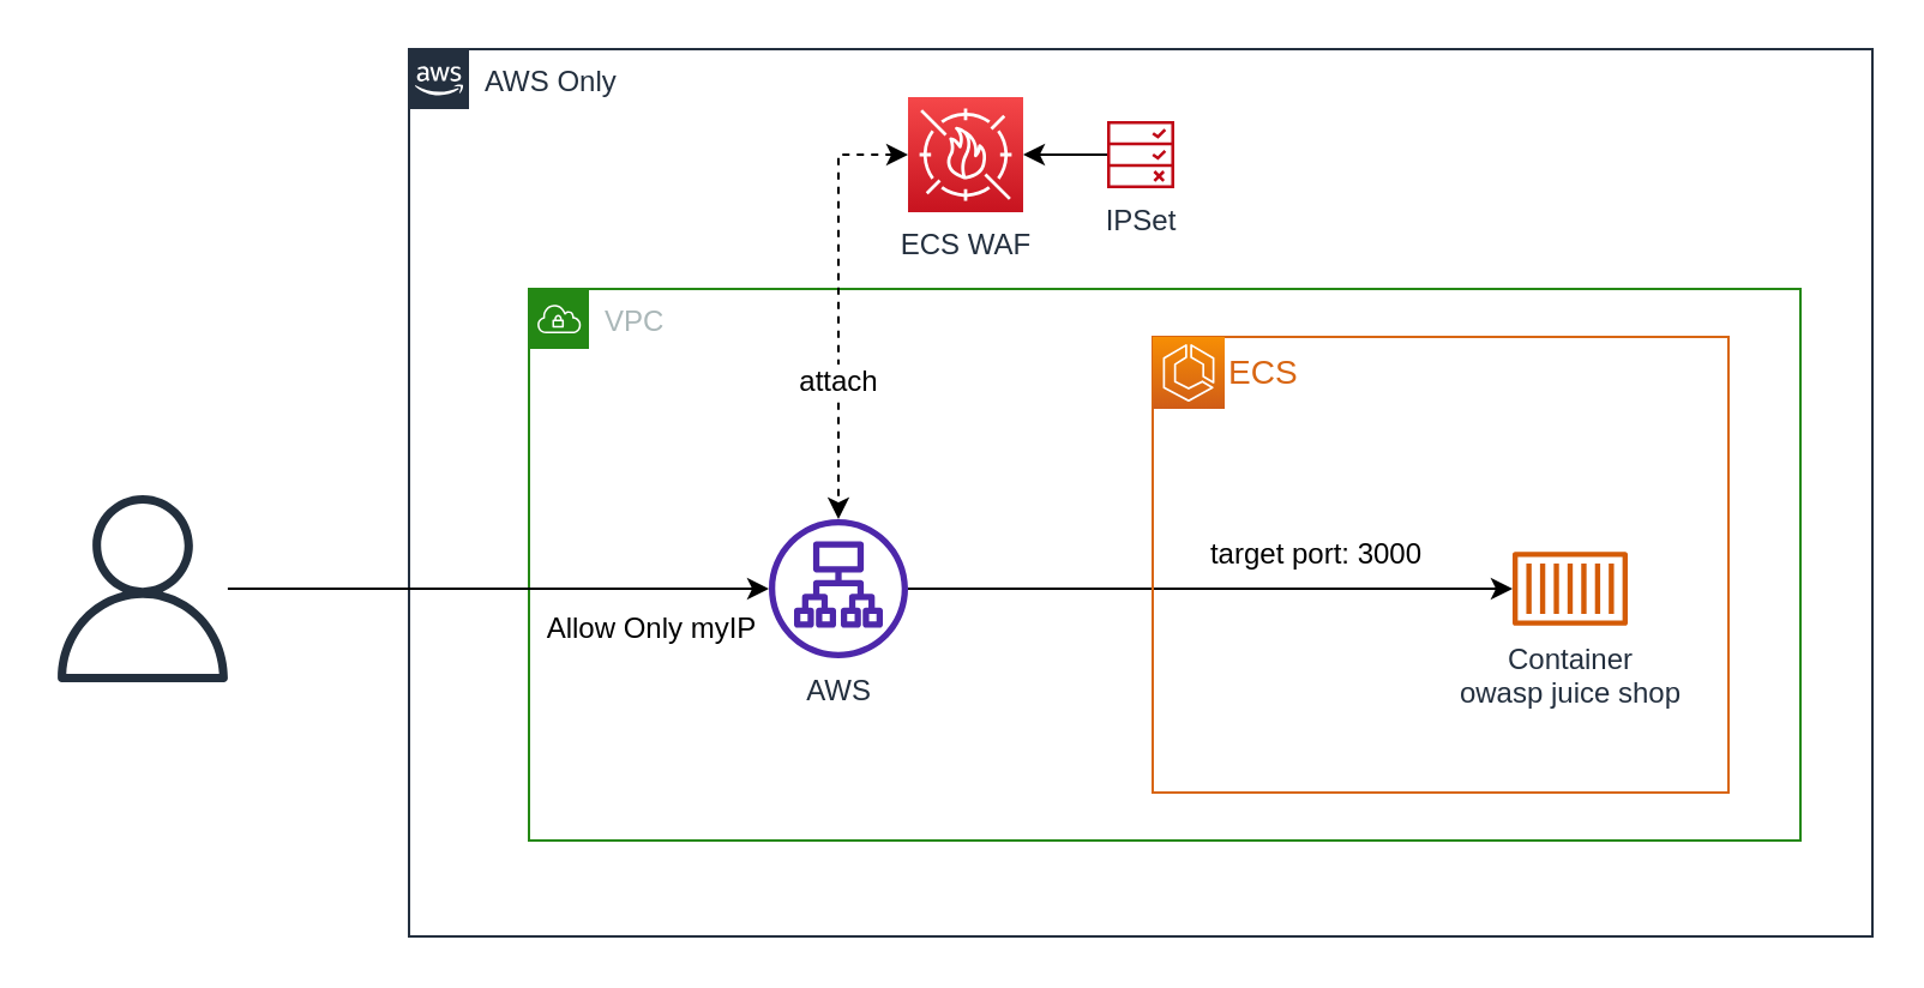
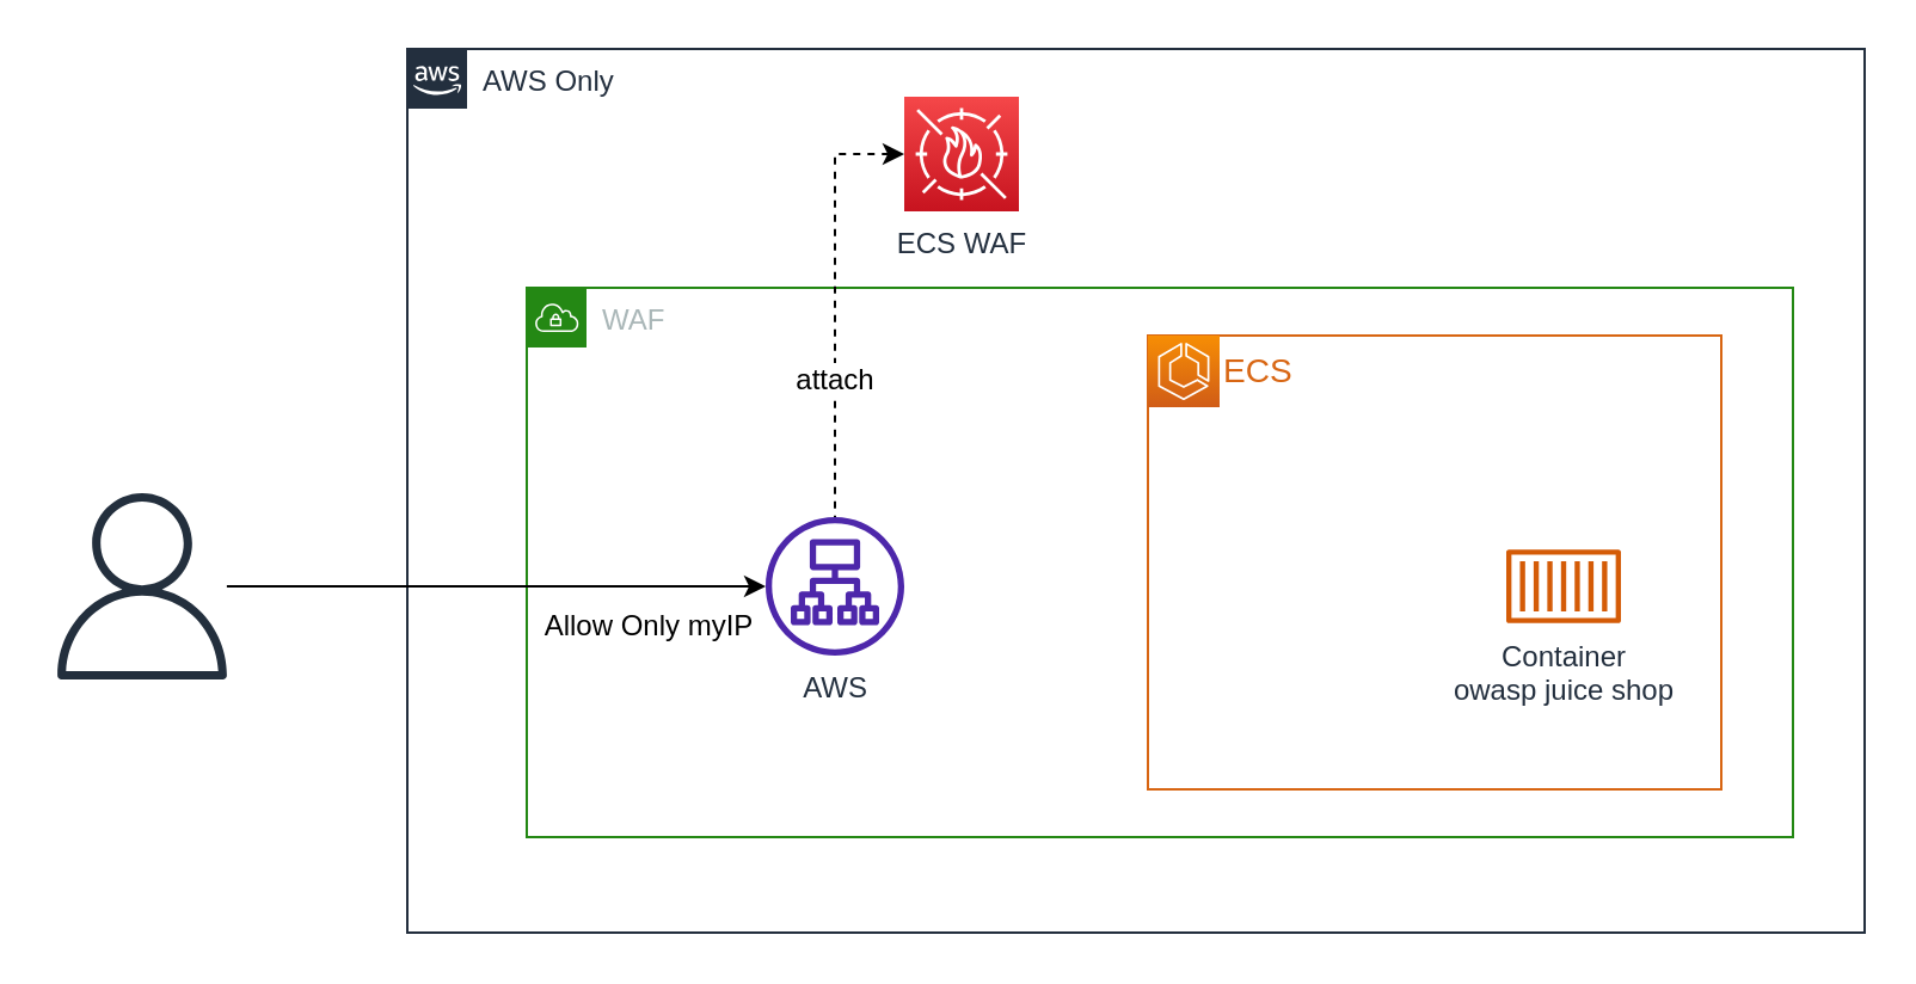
- <mxCell id="13" style="edgeStyle=orthogonalEdgeStyle;rounded=0;orthogonalLoop=1;jettySize=auto;html=1;fontSize=12;" edge="1" parent="2" source="14" target="12"><mxGeometry relative="1" as="geometry" /></mxCell>
- <mxCell id="14" value="IPSet" style="sketch=0;outlineConnect=0;fontColor=#232F3E;gradientColor=none;fillColor=#BF0816;strokeColor=none;dashed=0;verticalLabelPosition=bottom;verticalAlign=top;align=center;html=1;fontSize=12;fontStyle=0;aspect=fixed;pointerEvents=1;shape=mxgraph.aws4.waf_rule;" vertex="1" parent="2"><mxGeometry x="291" y="30" width="28" height="28" as="geometry" /></mxCell>
- <mxCell id="3" value="VPC" style="points=[[0,0],[0.25,0],[0.5,0],[0.75,0],[1,0],[1,0.25],[1,0.5],[1,0.75],[1,1],[0.75,1],[0.5,1],[0.25,1],[0,1],[0,0.75],[0,0.5],[0,0.25]];outlineConnect=0;gradientColor=none;html=1;whiteSpace=wrap;fontSize=12;fontStyle=0;container=1;pointerEvents=0;collapsible=0;recursiveResize=0;shape=mxgraph.aws4.group;grIcon=mxgraph.aws4.group_vpc;strokeColor=#248814;fillColor=none;verticalAlign=top;align=left;spacingLeft=30;fontColor=#AAB7B8;dashed=0;" vertex="1" parent="2"><mxGeometry x="50" y="100" width="530" height="230" as="geometry" /></mxCell>
+ <mxCell id="3" value="WAF" style="points=[[0,0],[0.25,0],[0.5,0],[0.75,0],[1,0],[1,0.25],[1,0.5],[1,0.75],[1,1],[0.75,1],[0.5,1],[0.25,1],[0,1],[0,0.75],[0,0.5],[0,0.25]];outlineConnect=0;gradientColor=none;html=1;whiteSpace=wrap;fontSize=12;fontStyle=0;container=1;pointerEvents=0;collapsible=0;recursiveResize=0;shape=mxgraph.aws4.group;grIcon=mxgraph.aws4.group_vpc;strokeColor=#248814;fillColor=none;verticalAlign=top;align=left;spacingLeft=30;fontColor=#AAB7B8;dashed=0;" vertex="1" parent="2"><mxGeometry x="50" y="100" width="530" height="230" as="geometry" /></mxCell>
- <mxCell id="10" style="edgeStyle=orthogonalEdgeStyle;rounded=0;orthogonalLoop=1;jettySize=auto;html=1;fontSize=12;dashed=1;startArrow=classic;startFill=1;" edge="1" parent="2" source="12" target="6"><mxGeometry relative="1" as="geometry"><Array as="points"><mxPoint x="179" y="44" /></Array></mxGeometry></mxCell>
+ <mxCell id="10" style="edgeStyle=orthogonalEdgeStyle;rounded=0;orthogonalLoop=1;jettySize=auto;html=1;fontSize=12;dashed=1;startArrow=classic;startFill=1;endArrow=none;" edge="1" parent="2" source="12" target="6"><mxGeometry relative="1" as="geometry"><Array as="points"><mxPoint x="179" y="44" /></Array></mxGeometry></mxCell>
- <mxCell id="4" style="edgeStyle=orthogonalEdgeStyle;rounded=0;orthogonalLoop=1;jettySize=auto;html=1;" edge="1" parent="3" source="6" target="9"><mxGeometry relative="1" as="geometry" /></mxCell>
- <mxCell id="5" value="&lt;font style=&quot;font-size: 12px;&quot;&gt;target port: 3000&lt;/font&gt;" style="edgeLabel;html=1;align=center;verticalAlign=middle;resizable=0;points=[];" vertex="1" connectable="0" parent="4"><mxGeometry x="0.285" y="1" relative="1" as="geometry"><mxPoint x="7" y="-14" as="offset" /></mxGeometry></mxCell>
